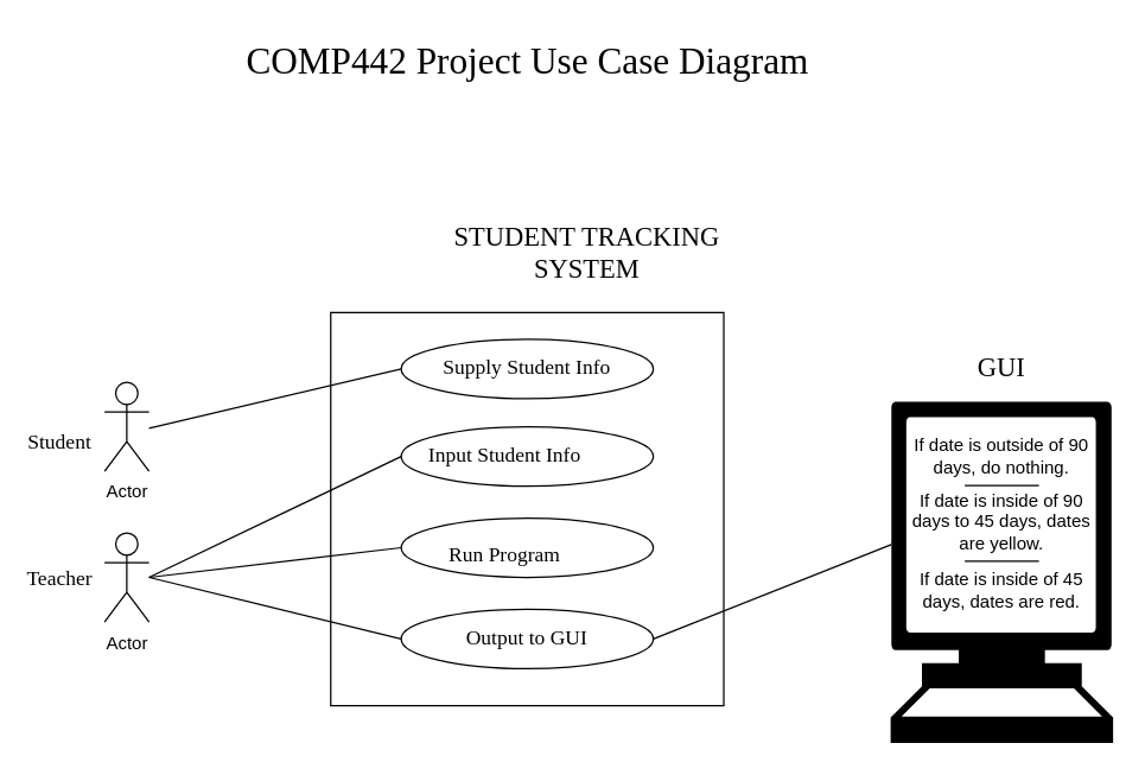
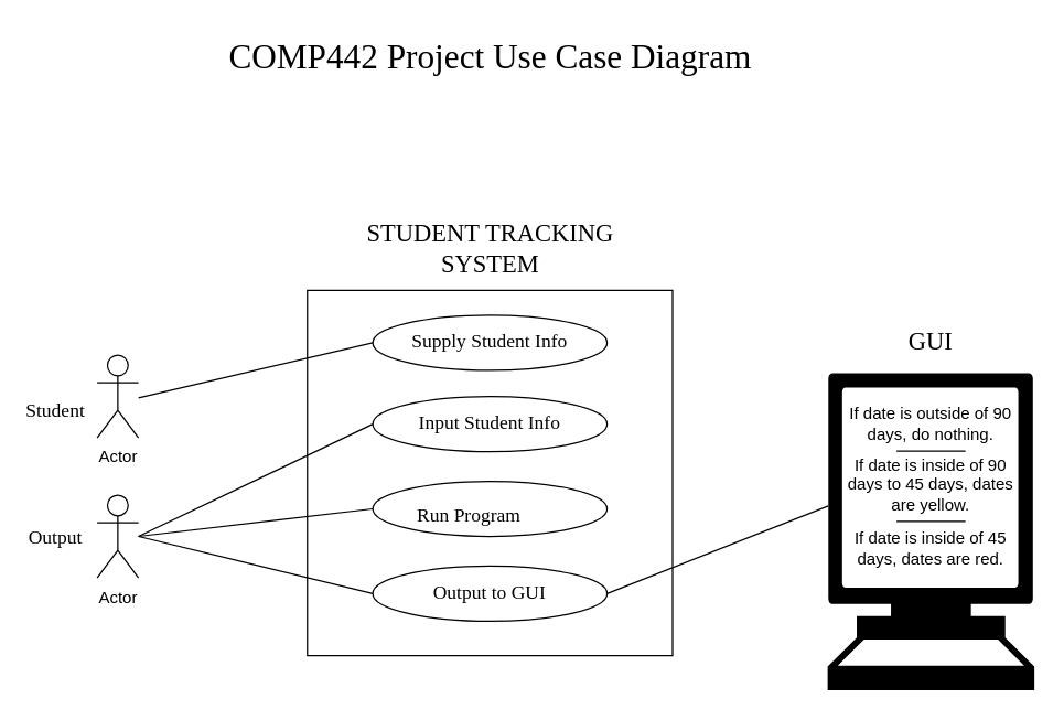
- <mxCell id="22" value="&lt;h3&gt;&lt;span style=&quot;font-weight: normal&quot;&gt;&lt;font face=&quot;Tahoma&quot; style=&quot;font-size: 18px&quot;&gt;STUDENT TRACKING SYSTEM&lt;/font&gt;&lt;/span&gt;&lt;/h3&gt;" style="text;html=1;strokeColor=none;fillColor=none;align=center;verticalAlign=middle;whiteSpace=wrap;rounded=0;" parent="1" vertex="1"><mxGeometry x="268.5" y="160" width="253" height="20" as="geometry" /></mxCell>
+ <mxCell id="22" value="&lt;h3&gt;&lt;span style=&quot;font-weight: normal&quot;&gt;&lt;font face=&quot;Tahoma&quot; style=&quot;font-size: 18px&quot;&gt;STUDENT TRACKING SYSTEM&lt;/font&gt;&lt;/span&gt;&lt;/h3&gt;" style="text;html=1;strokeColor=none;fillColor=none;align=center;verticalAlign=middle;whiteSpace=wrap;rounded=0;" parent="1" vertex="1"><mxGeometry x="228.5" y="170" width="253" height="20" as="geometry" /></mxCell>
- <mxCell id="14" value="&lt;font face=&quot;Tahoma&quot; style=&quot;font-size: 14px&quot;&gt;Input Student Info&lt;/font&gt;" style="text;html=1;strokeColor=none;fillColor=none;align=center;verticalAlign=middle;whiteSpace=wrap;rounded=0;" parent="1" vertex="1"><mxGeometry x="275" y="297" width="130" height="20" as="geometry" /></mxCell>
+ <mxCell id="14" value="&lt;font face=&quot;Tahoma&quot; style=&quot;font-size: 14px&quot;&gt;Input Student Info&lt;/font&gt;" style="text;html=1;strokeColor=none;fillColor=none;align=center;verticalAlign=middle;whiteSpace=wrap;rounded=0;" parent="1" vertex="1"><mxGeometry x="290" y="297" width="130" height="20" as="geometry" /></mxCell>
- <mxCell id="8" value="&lt;h3&gt;&lt;font face=&quot;Tahoma&quot; style=&quot;font-weight: normal&quot;&gt;Teacher&lt;/font&gt;&lt;/h3&gt;" style="text;html=1;strokeColor=none;fillColor=none;align=center;verticalAlign=middle;whiteSpace=wrap;rounded=0;" parent="1" vertex="1"><mxGeometry x="20" y="378.5" width="40" height="20" as="geometry" /></mxCell>
+ <mxCell id="8" value="&lt;h3&gt;&lt;font face=&quot;Tahoma&quot; style=&quot;font-weight: normal&quot;&gt;Output&lt;/font&gt;&lt;/h3&gt;" style="text;html=1;strokeColor=none;fillColor=none;align=center;verticalAlign=middle;whiteSpace=wrap;rounded=0;" parent="1" vertex="1"><mxGeometry x="20" y="378.5" width="40" height="20" as="geometry" /></mxCell>
